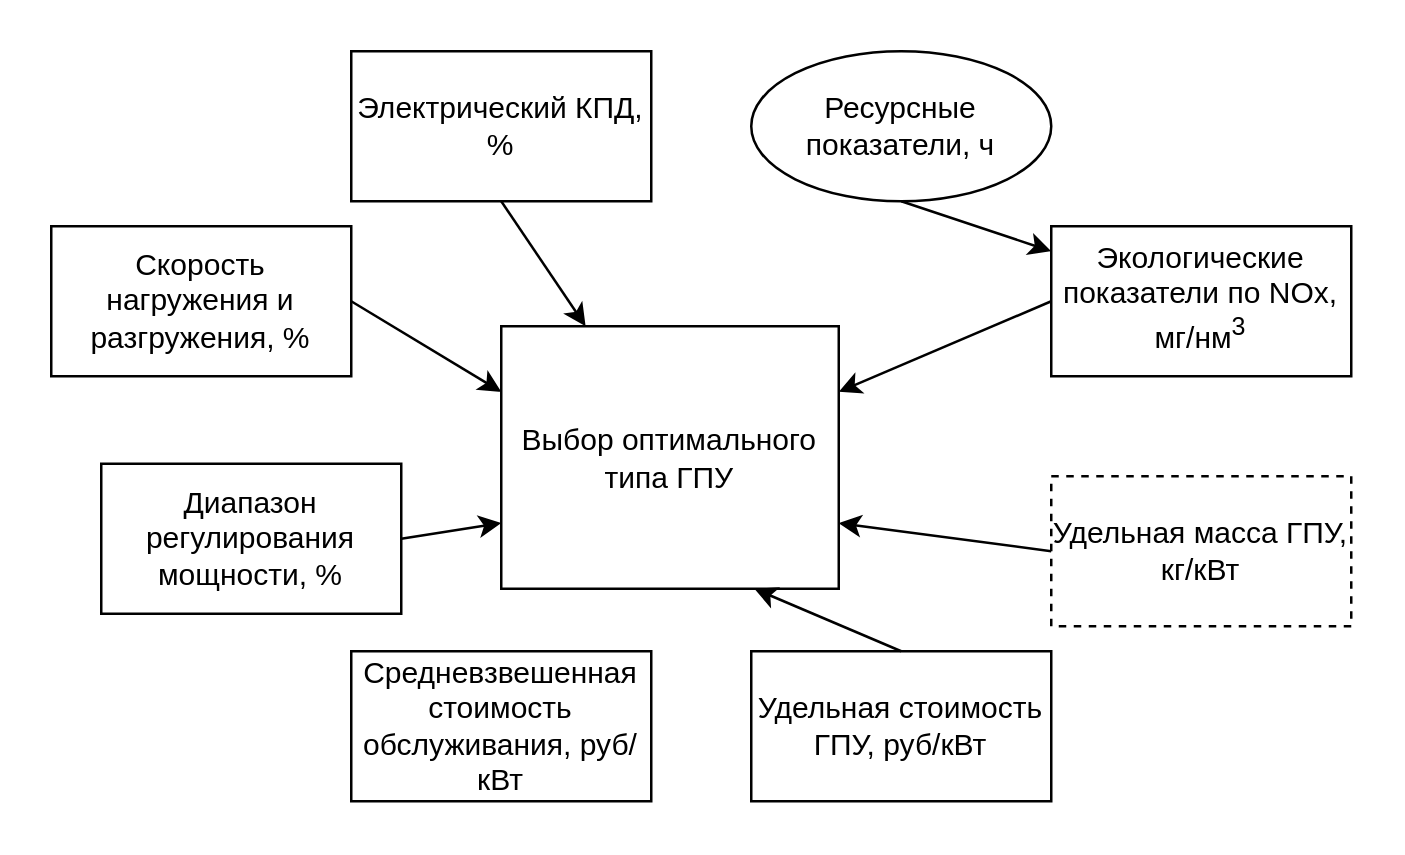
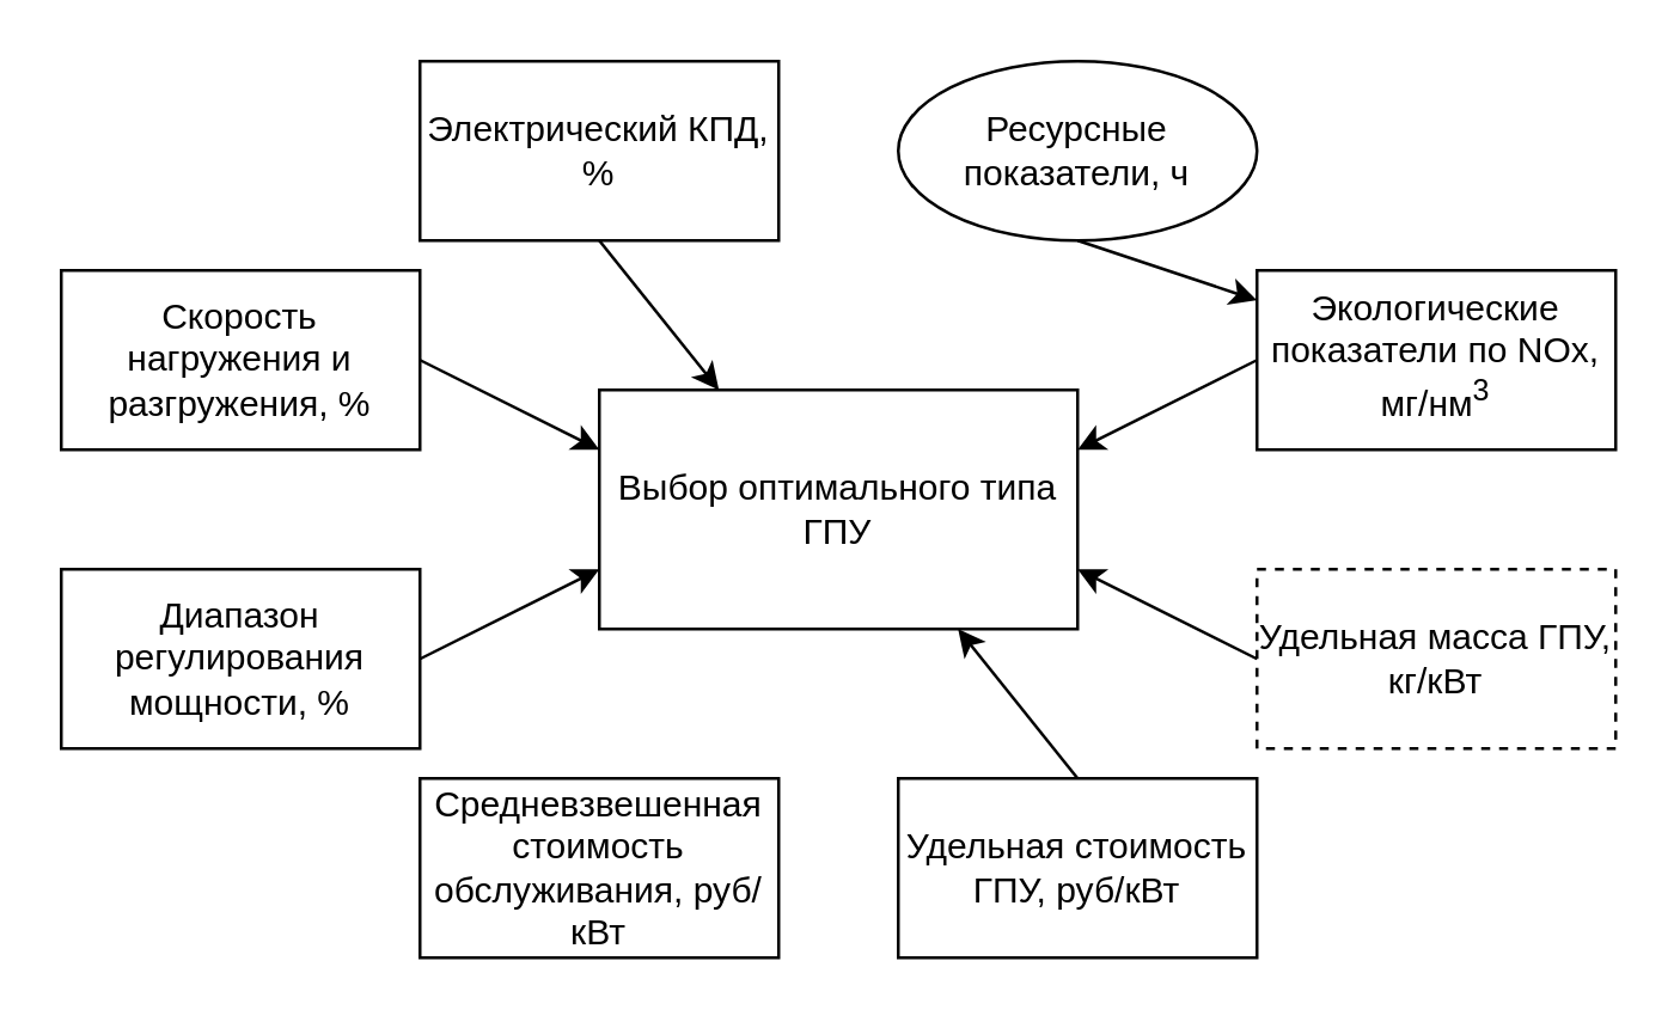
- <mxCell id="2" value="Выбор оптимального типа ГПУ" style="rounded=0;whiteSpace=wrap;html=1;" vertex="1" parent="1"><mxGeometry x="200" y="130" width="135" height="105" as="geometry" /></mxCell>
+ <mxCell id="2" value="Выбор оптимального типа ГПУ" style="rounded=0;whiteSpace=wrap;html=1;" vertex="1" parent="1"><mxGeometry x="200" y="130" width="160" height="80" as="geometry" /></mxCell>
- <mxCell id="6" value="Диапазон регулирования мощности, %" style="rounded=0;whiteSpace=wrap;html=1;" vertex="1" parent="1"><mxGeometry x="40" y="185" width="120" height="60" as="geometry" /></mxCell>
+ <mxCell id="6" value="Диапазон регулирования мощности, %" style="rounded=0;whiteSpace=wrap;html=1;" vertex="1" parent="1"><mxGeometry x="20" y="190" width="120" height="60" as="geometry" /></mxCell>
